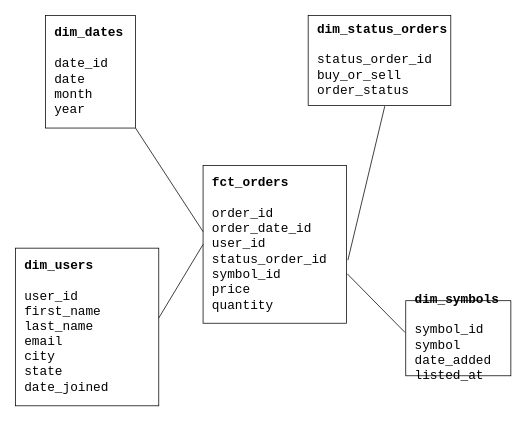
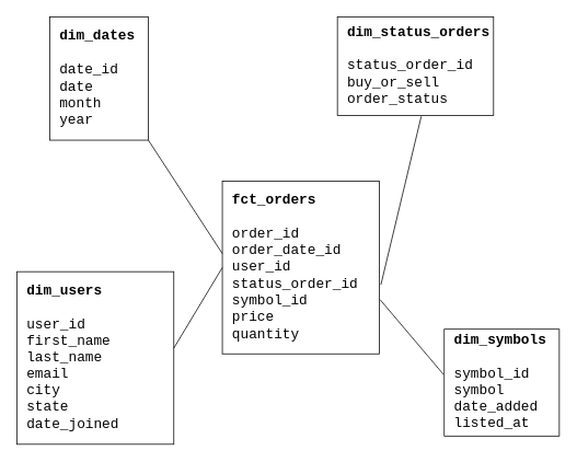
- <mxCell id="9" value="&lt;font face=&quot;Courier New&quot; style=&quot;font-size: 17px;&quot;&gt;&lt;b&gt;&amp;nbsp;dim_symbols&lt;/b&gt;&lt;/font&gt;&lt;div&gt;&lt;font face=&quot;Courier New&quot; style=&quot;font-size: 17px;&quot;&gt;&lt;br&gt;&lt;/font&gt;&lt;/div&gt;&lt;div&gt;&lt;font face=&quot;Courier New&quot; style=&quot;font-size: 17px;&quot;&gt;&amp;nbsp;symbol_id&lt;/font&gt;&lt;/div&gt;&lt;div&gt;&lt;font face=&quot;Courier New&quot; style=&quot;font-size: 17px;&quot;&gt;&amp;nbsp;symbol&lt;/font&gt;&lt;/div&gt;&lt;div&gt;&lt;font face=&quot;Courier New&quot; style=&quot;font-size: 17px;&quot;&gt;&amp;nbsp;date_added&lt;/font&gt;&lt;/div&gt;&lt;div&gt;&lt;font face=&quot;Courier New&quot; style=&quot;font-size: 17px;&quot;&gt;&amp;nbsp;listed_at&lt;/font&gt;&lt;/div&gt;" style="rounded=0;whiteSpace=wrap;html=1;align=left;" vertex="1" parent="1"><mxGeometry x="540" y="400" width="140" height="100" as="geometry" /></mxCell>
+ <mxCell id="9" value="&lt;font face=&quot;Courier New&quot; style=&quot;font-size: 17px;&quot;&gt;&lt;b&gt;&amp;nbsp;dim_symbols&lt;/b&gt;&lt;/font&gt;&lt;div&gt;&lt;font face=&quot;Courier New&quot; style=&quot;font-size: 17px;&quot;&gt;&lt;br&gt;&lt;/font&gt;&lt;/div&gt;&lt;div&gt;&lt;font face=&quot;Courier New&quot; style=&quot;font-size: 17px;&quot;&gt;&amp;nbsp;symbol_id&lt;/font&gt;&lt;/div&gt;&lt;div&gt;&lt;font face=&quot;Courier New&quot; style=&quot;font-size: 17px;&quot;&gt;&amp;nbsp;symbol&lt;/font&gt;&lt;/div&gt;&lt;div&gt;&lt;font face=&quot;Courier New&quot; style=&quot;font-size: 17px;&quot;&gt;&amp;nbsp;date_added&lt;/font&gt;&lt;/div&gt;&lt;div&gt;&lt;font face=&quot;Courier New&quot; style=&quot;font-size: 17px;&quot;&gt;&amp;nbsp;listed_at&lt;/font&gt;&lt;/div&gt;" style="rounded=0;whiteSpace=wrap;html=1;align=left;" vertex="1" parent="1"><mxGeometry x="540" y="400" width="140" height="130" as="geometry" /></mxCell>
